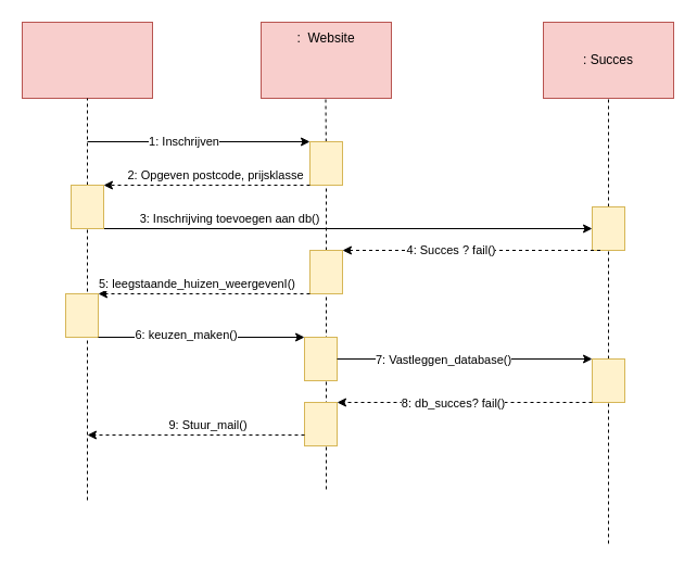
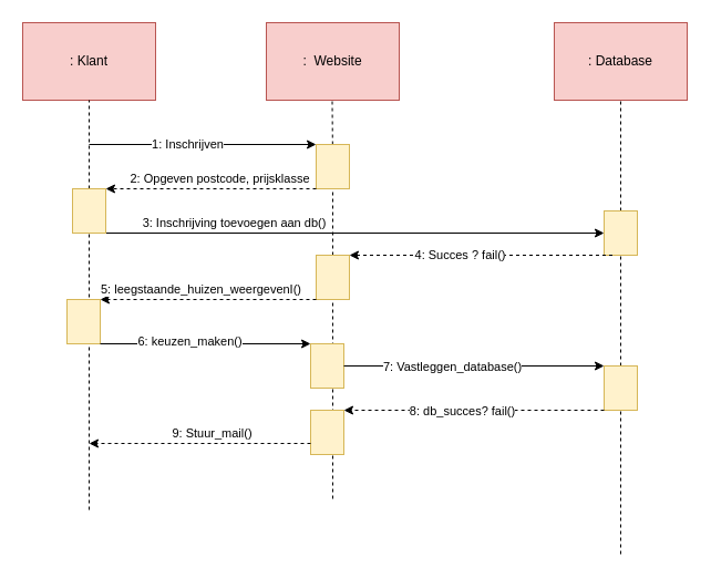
- <mxCell id="6" value=":&amp;nbsp; Website" style="text;html=1;strokeColor=none;fillColor=none;align=center;verticalAlign=middle;whiteSpace=wrap;rounded=0;" vertex="1" parent="1"><mxGeometry x="265" y="25" width="70" height="20" as="geometry" /></mxCell>
+ <mxCell id="6" value=":&amp;nbsp; Website" style="text;html=1;strokeColor=none;fillColor=none;align=center;verticalAlign=middle;whiteSpace=wrap;rounded=0;" vertex="1" parent="1"><mxGeometry x="265" y="45" width="70" height="20" as="geometry" /></mxCell>
+ <mxCell id="5" value=": Klant" style="text;html=1;strokeColor=none;fillColor=none;align=center;verticalAlign=middle;whiteSpace=wrap;rounded=0;" vertex="1" parent="1"><mxGeometry x="60" y="45" width="40" height="20" as="geometry" /></mxCell>
- <mxCell id="7" value=": Succes" style="text;html=1;strokeColor=none;fillColor=none;align=center;verticalAlign=middle;whiteSpace=wrap;rounded=0;" vertex="1" parent="1"><mxGeometry x="525" y="45" width="70" height="20" as="geometry" /></mxCell>
+ <mxCell id="7" value=": Database" style="text;html=1;strokeColor=none;fillColor=none;align=center;verticalAlign=middle;whiteSpace=wrap;rounded=0;" vertex="1" parent="1"><mxGeometry x="525" y="45" width="70" height="20" as="geometry" /></mxCell>
